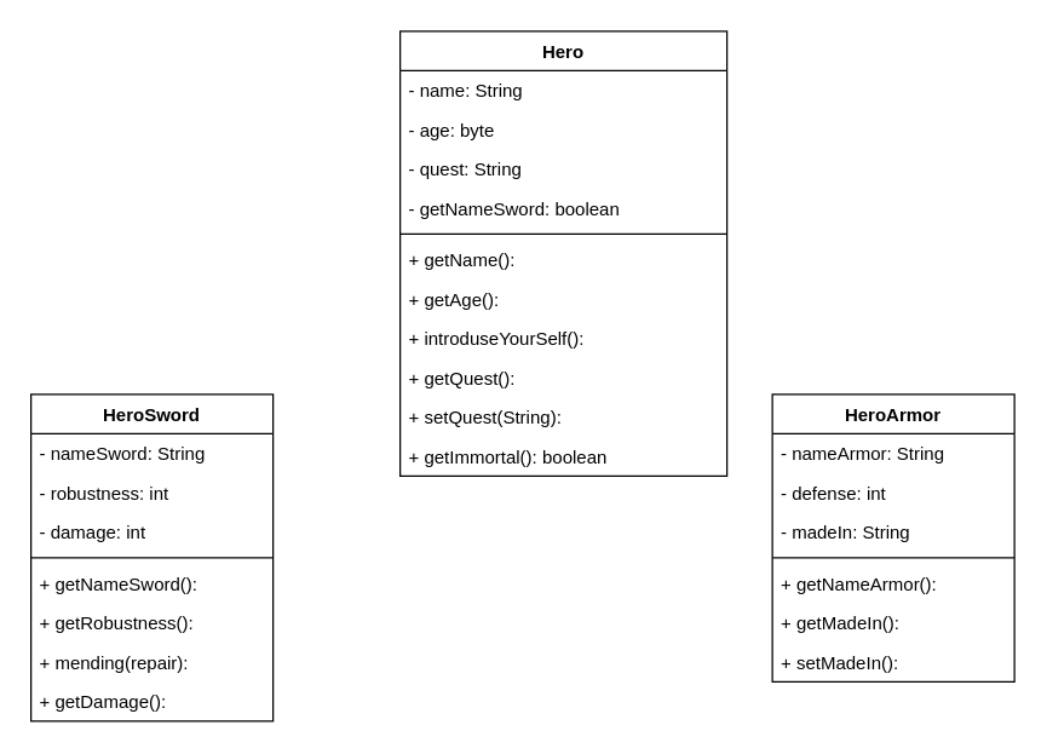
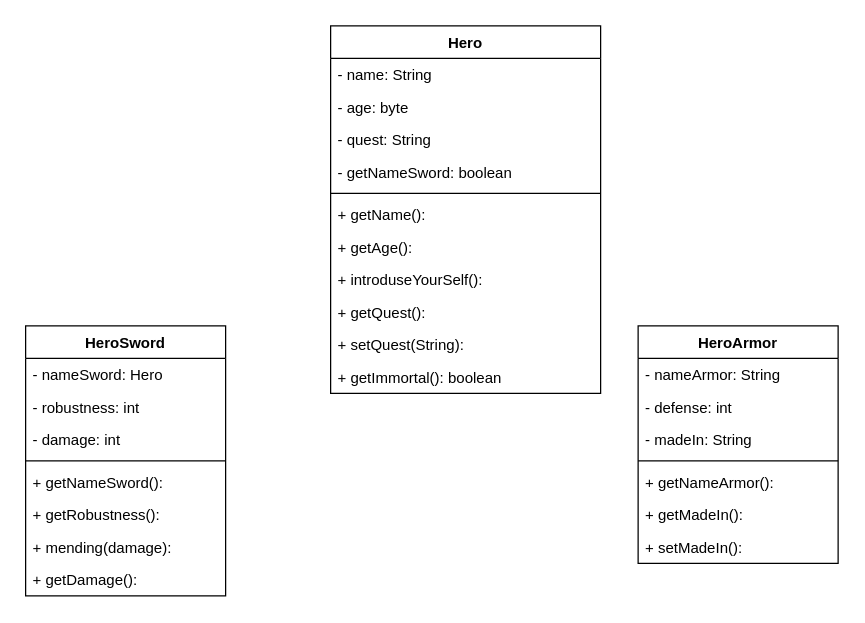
- <mxCell id="15" value="- nameSword: String" style="text;strokeColor=none;fillColor=none;align=left;verticalAlign=top;spacingLeft=4;spacingRight=4;overflow=hidden;rotatable=0;points=[[0,0.5],[1,0.5]];portConstraint=eastwest;" vertex="1" parent="14"><mxGeometry y="26" width="160" height="26" as="geometry" /></mxCell>
+ <mxCell id="15" value="- nameSword: Hero" style="text;strokeColor=none;fillColor=none;align=left;verticalAlign=top;spacingLeft=4;spacingRight=4;overflow=hidden;rotatable=0;points=[[0,0.5],[1,0.5]];portConstraint=eastwest;" vertex="1" parent="14"><mxGeometry y="26" width="160" height="26" as="geometry" /></mxCell>
- <mxCell id="21" value="+ mending(repair):" style="text;strokeColor=none;fillColor=none;align=left;verticalAlign=top;spacingLeft=4;spacingRight=4;overflow=hidden;rotatable=0;points=[[0,0.5],[1,0.5]];portConstraint=eastwest;" vertex="1" parent="14"><mxGeometry y="164" width="160" height="26" as="geometry" /></mxCell>
+ <mxCell id="21" value="+ mending(damage):" style="text;strokeColor=none;fillColor=none;align=left;verticalAlign=top;spacingLeft=4;spacingRight=4;overflow=hidden;rotatable=0;points=[[0,0.5],[1,0.5]];portConstraint=eastwest;" vertex="1" parent="14"><mxGeometry y="164" width="160" height="26" as="geometry" /></mxCell>
